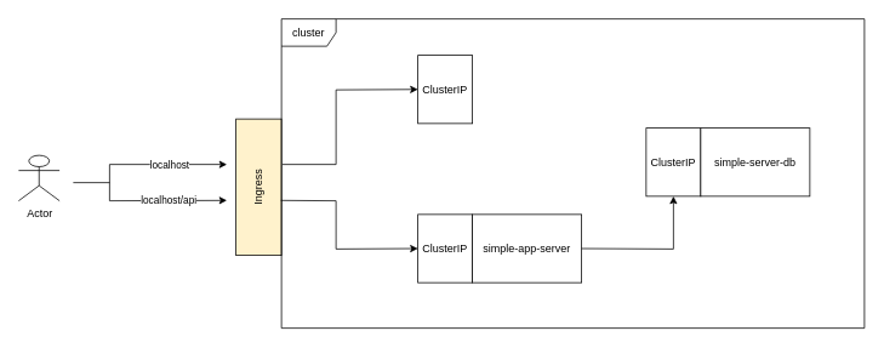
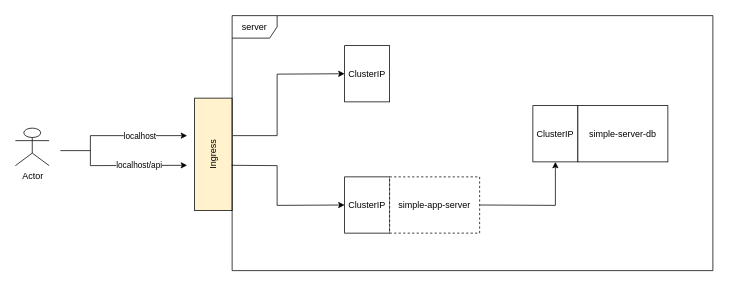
- <mxCell id="4" value="cluster" style="shape=umlFrame;whiteSpace=wrap;html=1;pointerEvents=0;" parent="1" vertex="1"><mxGeometry x="309" y="20" width="641" height="340" as="geometry" /></mxCell>
+ <mxCell id="4" value="server" style="shape=umlFrame;whiteSpace=wrap;html=1;pointerEvents=0;" parent="1" vertex="1"><mxGeometry x="309" y="20" width="641" height="340" as="geometry" /></mxCell>
- <mxCell id="7" value="simple-app-server" style="rounded=0;whiteSpace=wrap;html=1;" parent="1" vertex="1"><mxGeometry x="519" y="235" width="120" height="75" as="geometry" /></mxCell>
+ <mxCell id="7" value="simple-app-server" style="rounded=0;whiteSpace=wrap;html=1;dashed=1;" parent="1" vertex="1"><mxGeometry x="519" y="235" width="120" height="75" as="geometry" /></mxCell>
